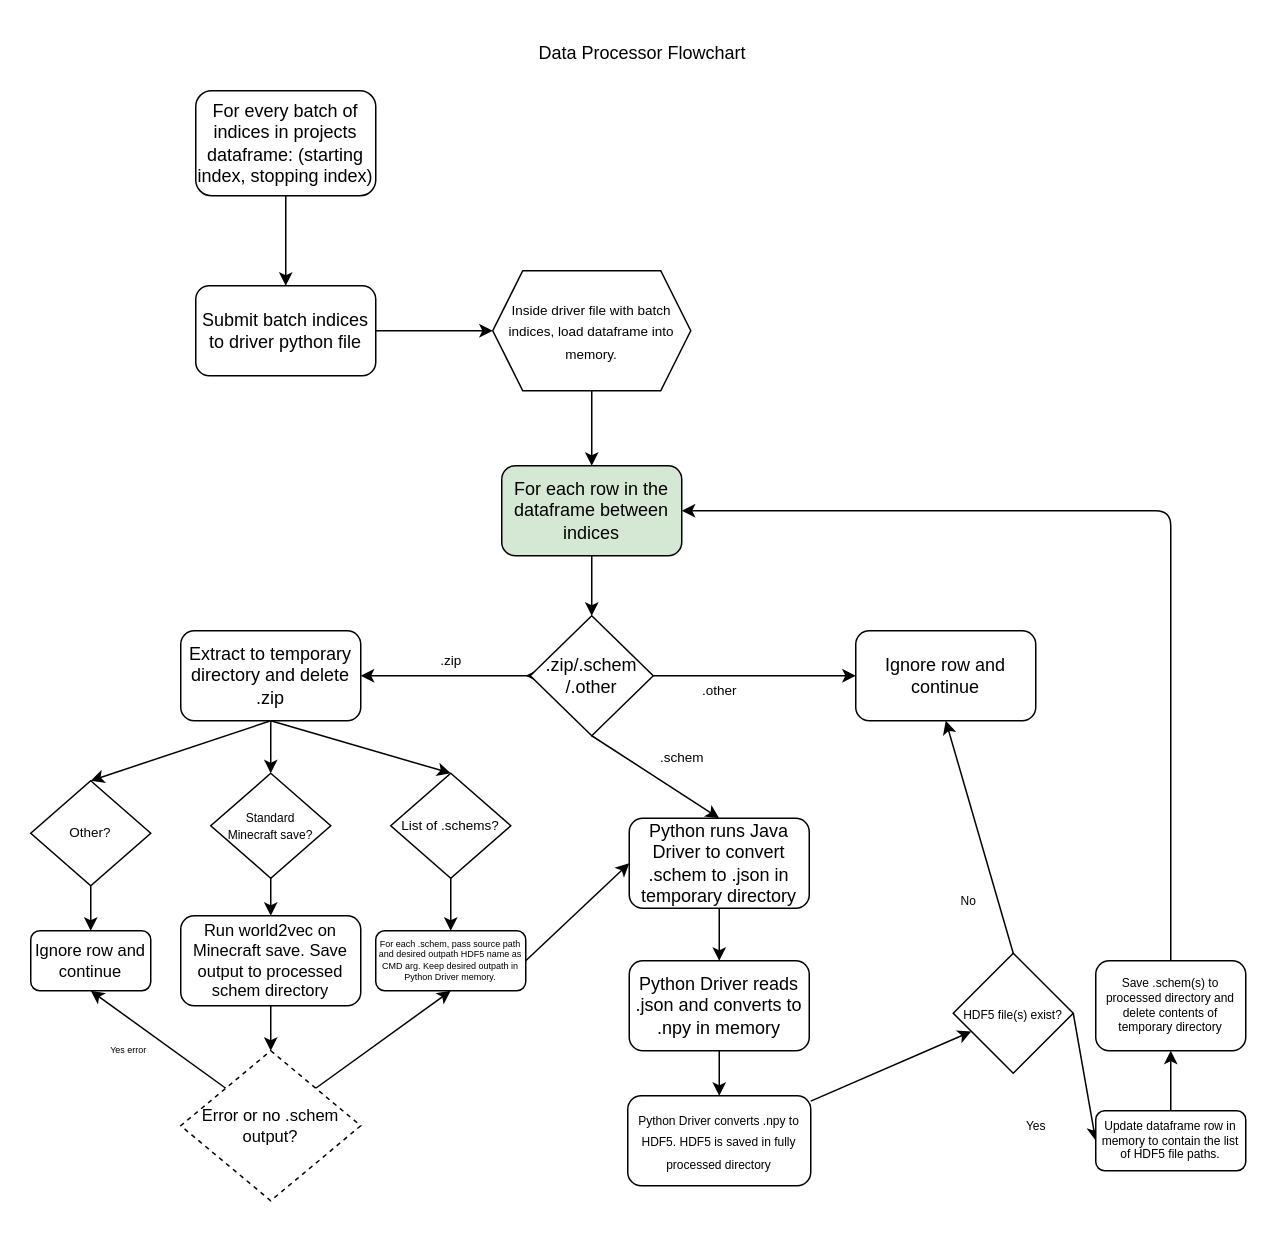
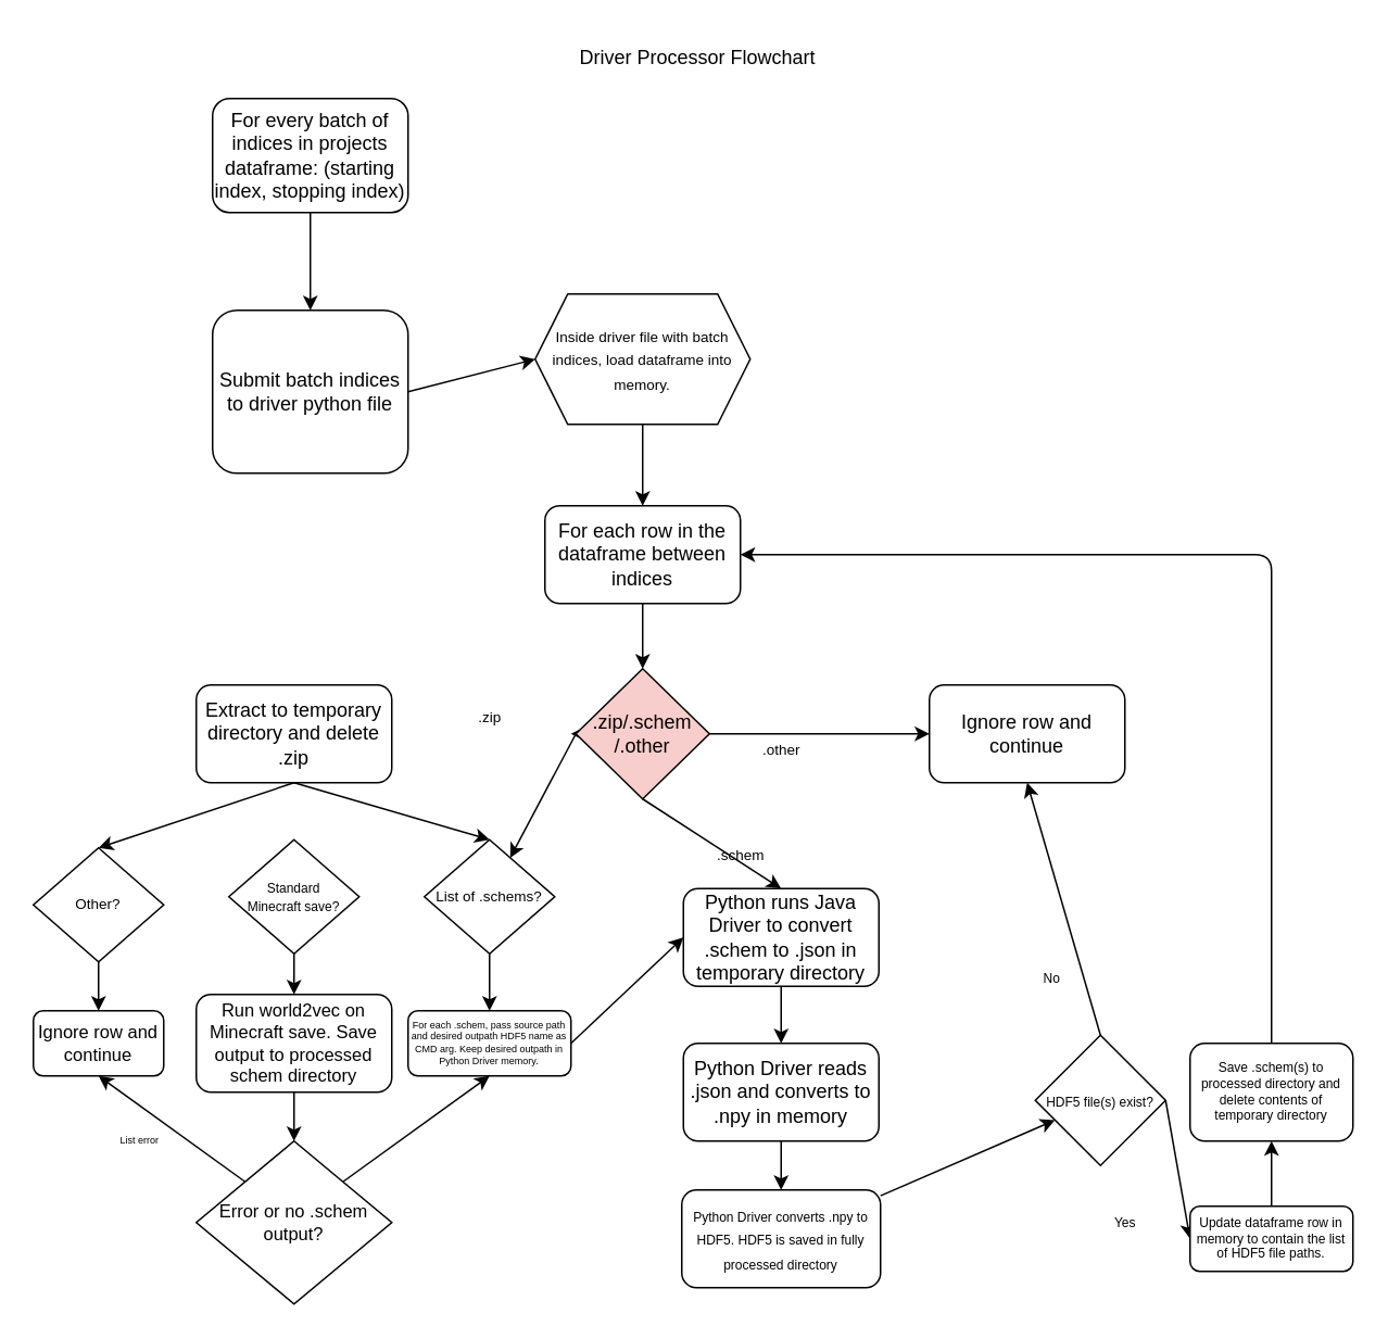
- <mxCell id="2" value="Data Processor Flowchart" style="text;html=1;strokeColor=none;fillColor=none;align=center;verticalAlign=middle;whiteSpace=wrap;rounded=0;" vertex="1" parent="1"><mxGeometry x="320" width="216" height="30" as="geometry" y="20" /></mxCell>
+ <mxCell id="2" value="Driver Processor Flowchart" style="text;html=1;strokeColor=none;fillColor=none;align=center;verticalAlign=middle;whiteSpace=wrap;rounded=0;" vertex="1" parent="1"><mxGeometry x="320" width="216" height="30" as="geometry" y="20" /></mxCell>
- <mxCell id="6" value="Submit batch indices to driver python file" style="rounded=1;whiteSpace=wrap;html=1;" vertex="1" parent="1"><mxGeometry x="130" y="190" width="120" height="60" as="geometry" /></mxCell>
+ <mxCell id="6" value="Submit batch indices to driver python file" style="rounded=1;whiteSpace=wrap;html=1;" vertex="1" parent="1"><mxGeometry x="130" y="190" width="120" height="100" as="geometry" /></mxCell>
- <mxCell id="10" value="For each row in the dataframe between indices" style="rounded=1;whiteSpace=wrap;html=1;fillColor=#d5e8d4;" vertex="1" parent="1"><mxGeometry x="334" y="310" width="120" height="60" as="geometry" /></mxCell>
+ <mxCell id="10" value="For each row in the dataframe between indices" style="rounded=1;whiteSpace=wrap;html=1;" vertex="1" parent="1"><mxGeometry x="334" y="310" width="120" height="60" as="geometry" /></mxCell>
- <mxCell id="15" style="edgeStyle=none;html=1;exitX=0;exitY=0.5;exitDx=0;exitDy=0;entryX=1;entryY=0.5;entryDx=0;entryDy=0;" edge="1" parent="1" source="16" target="20"><mxGeometry relative="1" as="geometry" /></mxCell>
+ <mxCell id="15" style="edgeStyle=none;html=1;exitX=0;exitY=0.5;exitDx=0;exitDy=0;" edge="1" parent="1" source="16" target="34"><mxGeometry relative="1" as="geometry" /></mxCell>
- <mxCell id="16" value=".zip/.schem /.other" style="rhombus;whiteSpace=wrap;html=1;" vertex="1" parent="1"><mxGeometry x="353" y="410" width="82" height="80" as="geometry" /></mxCell>
+ <mxCell id="16" value=".zip/.schem /.other" style="rhombus;whiteSpace=wrap;html=1;fillColor=#f8cecc;" vertex="1" parent="1"><mxGeometry x="353" y="410" width="82" height="80" as="geometry" /></mxCell>
- <mxCell id="18" style="edgeStyle=none;html=1;exitX=0.5;exitY=1;exitDx=0;exitDy=0;fontSize=6;" edge="1" parent="1" source="20" target="32"><mxGeometry relative="1" as="geometry" /></mxCell>
- <mxCell id="26" value=".schem" style="text;html=1;align=center;verticalAlign=middle;resizable=0;points=[];autosize=1;strokeColor=none;fillColor=none;fontSize=9;" vertex="1" parent="1"><mxGeometry x="429" y="495" width="50" height="20" as="geometry" /></mxCell>
+ <mxCell id="26" value=".schem" style="text;html=1;align=center;verticalAlign=middle;resizable=0;points=[];autosize=1;strokeColor=none;fillColor=none;fontSize=9;" vertex="1" parent="1"><mxGeometry x="429" y="515" width="50" height="20" as="geometry" /></mxCell>
- <mxCell id="45" value="Yes error" style="text;html=1;align=center;verticalAlign=middle;resizable=0;points=[];autosize=1;strokeColor=none;fillColor=none;fontSize=6;" vertex="1" parent="1"><mxGeometry x="60" y="690" width="50" height="20" as="geometry" /></mxCell>
+ <mxCell id="45" value="List error" style="text;html=1;align=center;verticalAlign=middle;resizable=0;points=[];autosize=1;strokeColor=none;fillColor=none;fontSize=6;" vertex="1" parent="1"><mxGeometry x="60" y="690" width="50" height="20" as="geometry" /></mxCell>
- <mxCell id="42" value="Error or no .schem output?" style="rhombus;whiteSpace=wrap;html=1;fontSize=11;dashed=1;" vertex="1" parent="1"><mxGeometry x="120" y="700" width="120" height="100" as="geometry" /></mxCell>
+ <mxCell id="42" value="Error or no .schem output?" style="rhombus;whiteSpace=wrap;html=1;fontSize=11;" vertex="1" parent="1"><mxGeometry x="120" y="700" width="120" height="100" as="geometry" /></mxCell>
